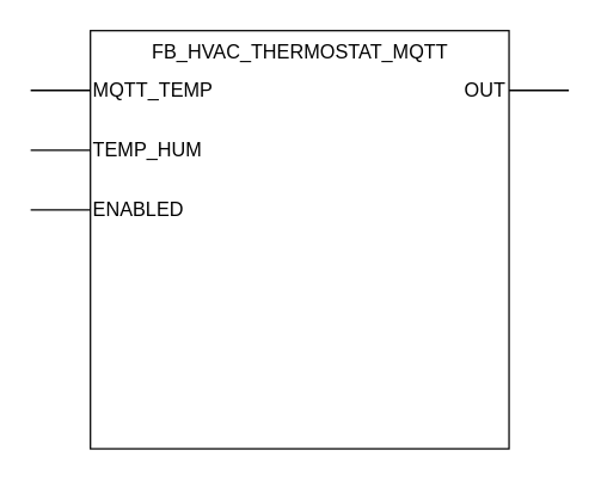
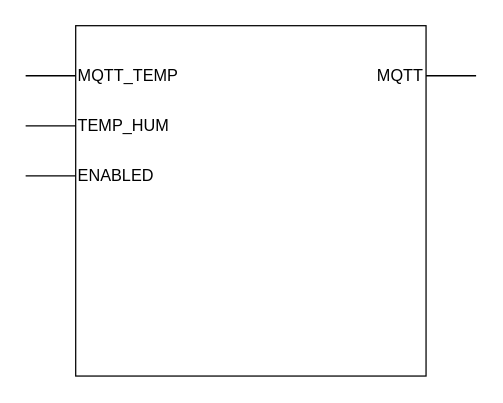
- <mxCell id="3" value="&lt;div&gt;&lt;span&gt;FB_HVAC_THERMOSTAT_MQTT&lt;/span&gt;&lt;/div&gt;" style="text;html=1;align=center;fontSize=13;" parent="1" vertex="1"><mxGeometry x="95" y="20" width="210" height="30" as="geometry" /></mxCell>
- <mxCell id="7" value="OUT" style="text;html=1;strokeColor=none;fillColor=none;align=right;verticalAlign=middle;whiteSpace=wrap;rounded=0;fontSize=13;" parent="1" vertex="1"><mxGeometry x="260" y="50" width="80" height="20" as="geometry" /></mxCell>
+ <mxCell id="7" value="MQTT" style="text;html=1;strokeColor=none;fillColor=none;align=right;verticalAlign=middle;whiteSpace=wrap;rounded=0;fontSize=13;" parent="1" vertex="1"><mxGeometry x="260" y="50" width="80" height="20" as="geometry" /></mxCell>
